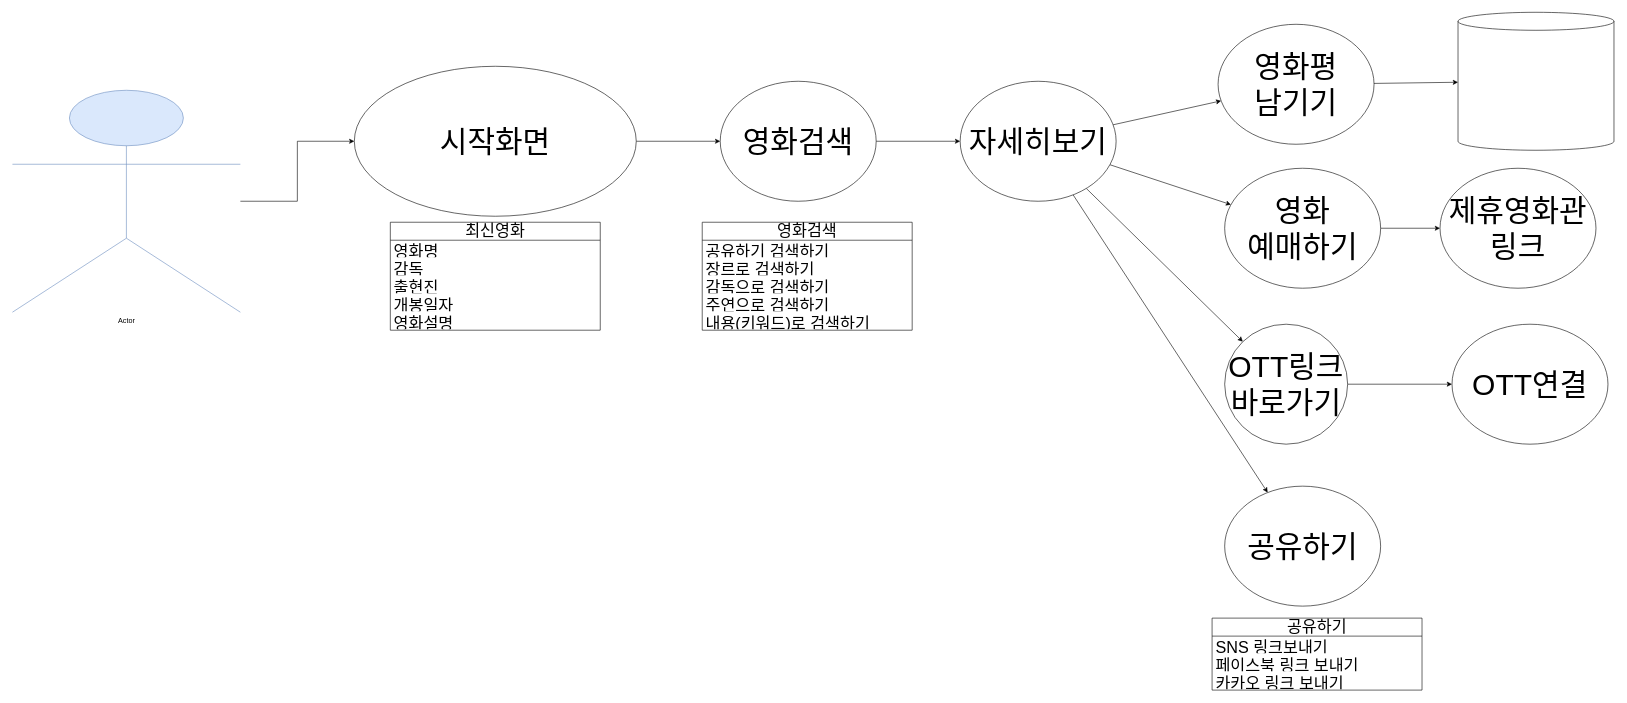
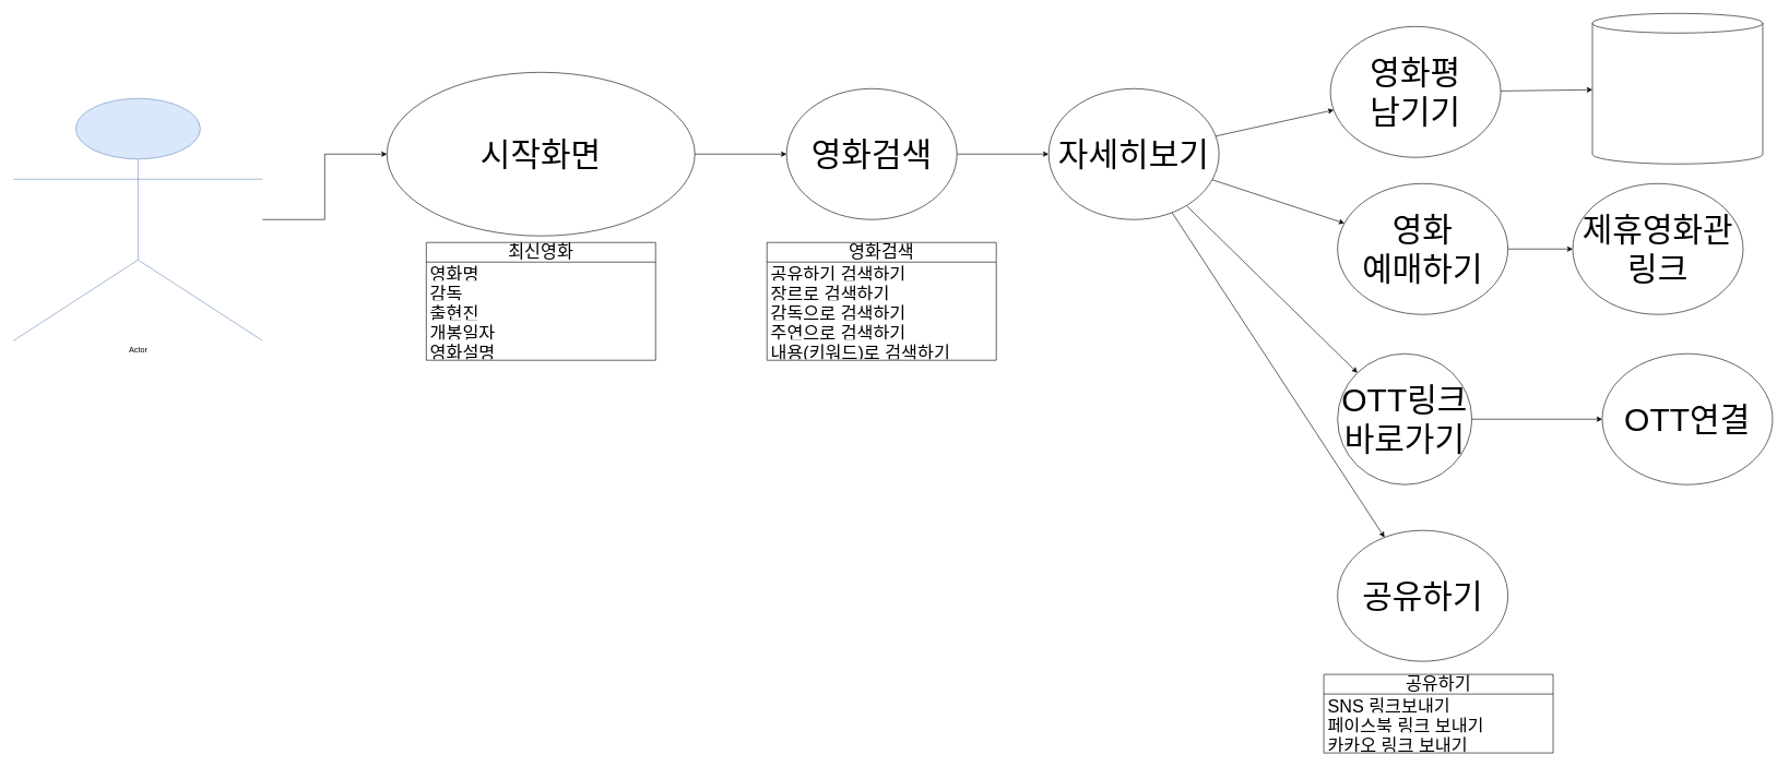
- <mxCell id="33" value="&lt;span style=&quot;font-size: 50px;&quot;&gt;OTT연결&lt;/span&gt;" style="ellipse;whiteSpace=wrap;html=1;" vertex="1" parent="1"><mxGeometry x="2420" y="540" width="260" height="200" as="geometry" /></mxCell>
+ <mxCell id="33" value="&lt;span style=&quot;font-size: 50px;&quot;&gt;OTT연결&lt;/span&gt;" style="ellipse;whiteSpace=wrap;html=1;" vertex="1" parent="1"><mxGeometry x="2445" y="540" width="260" height="200" as="geometry" /></mxCell>
